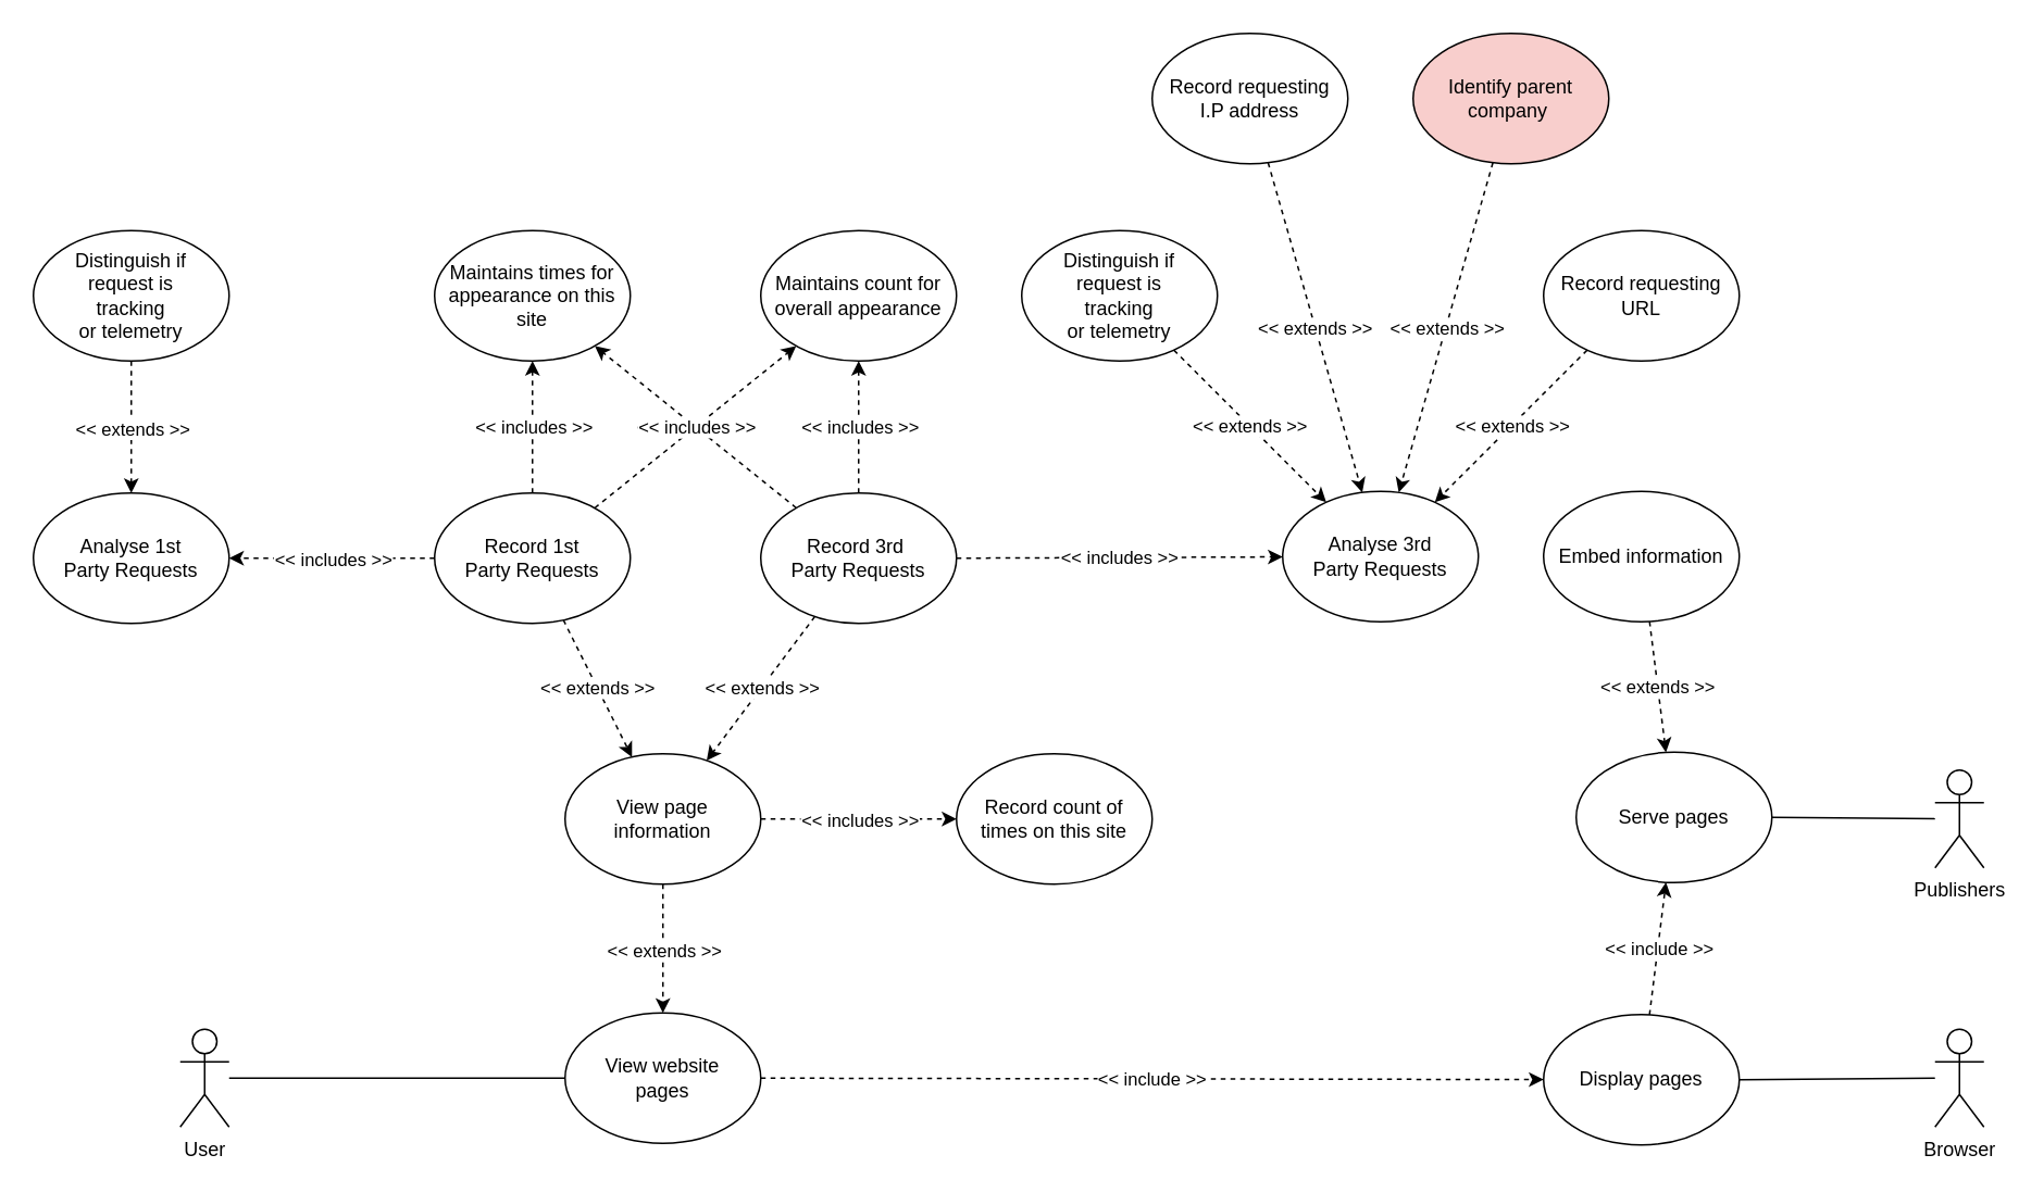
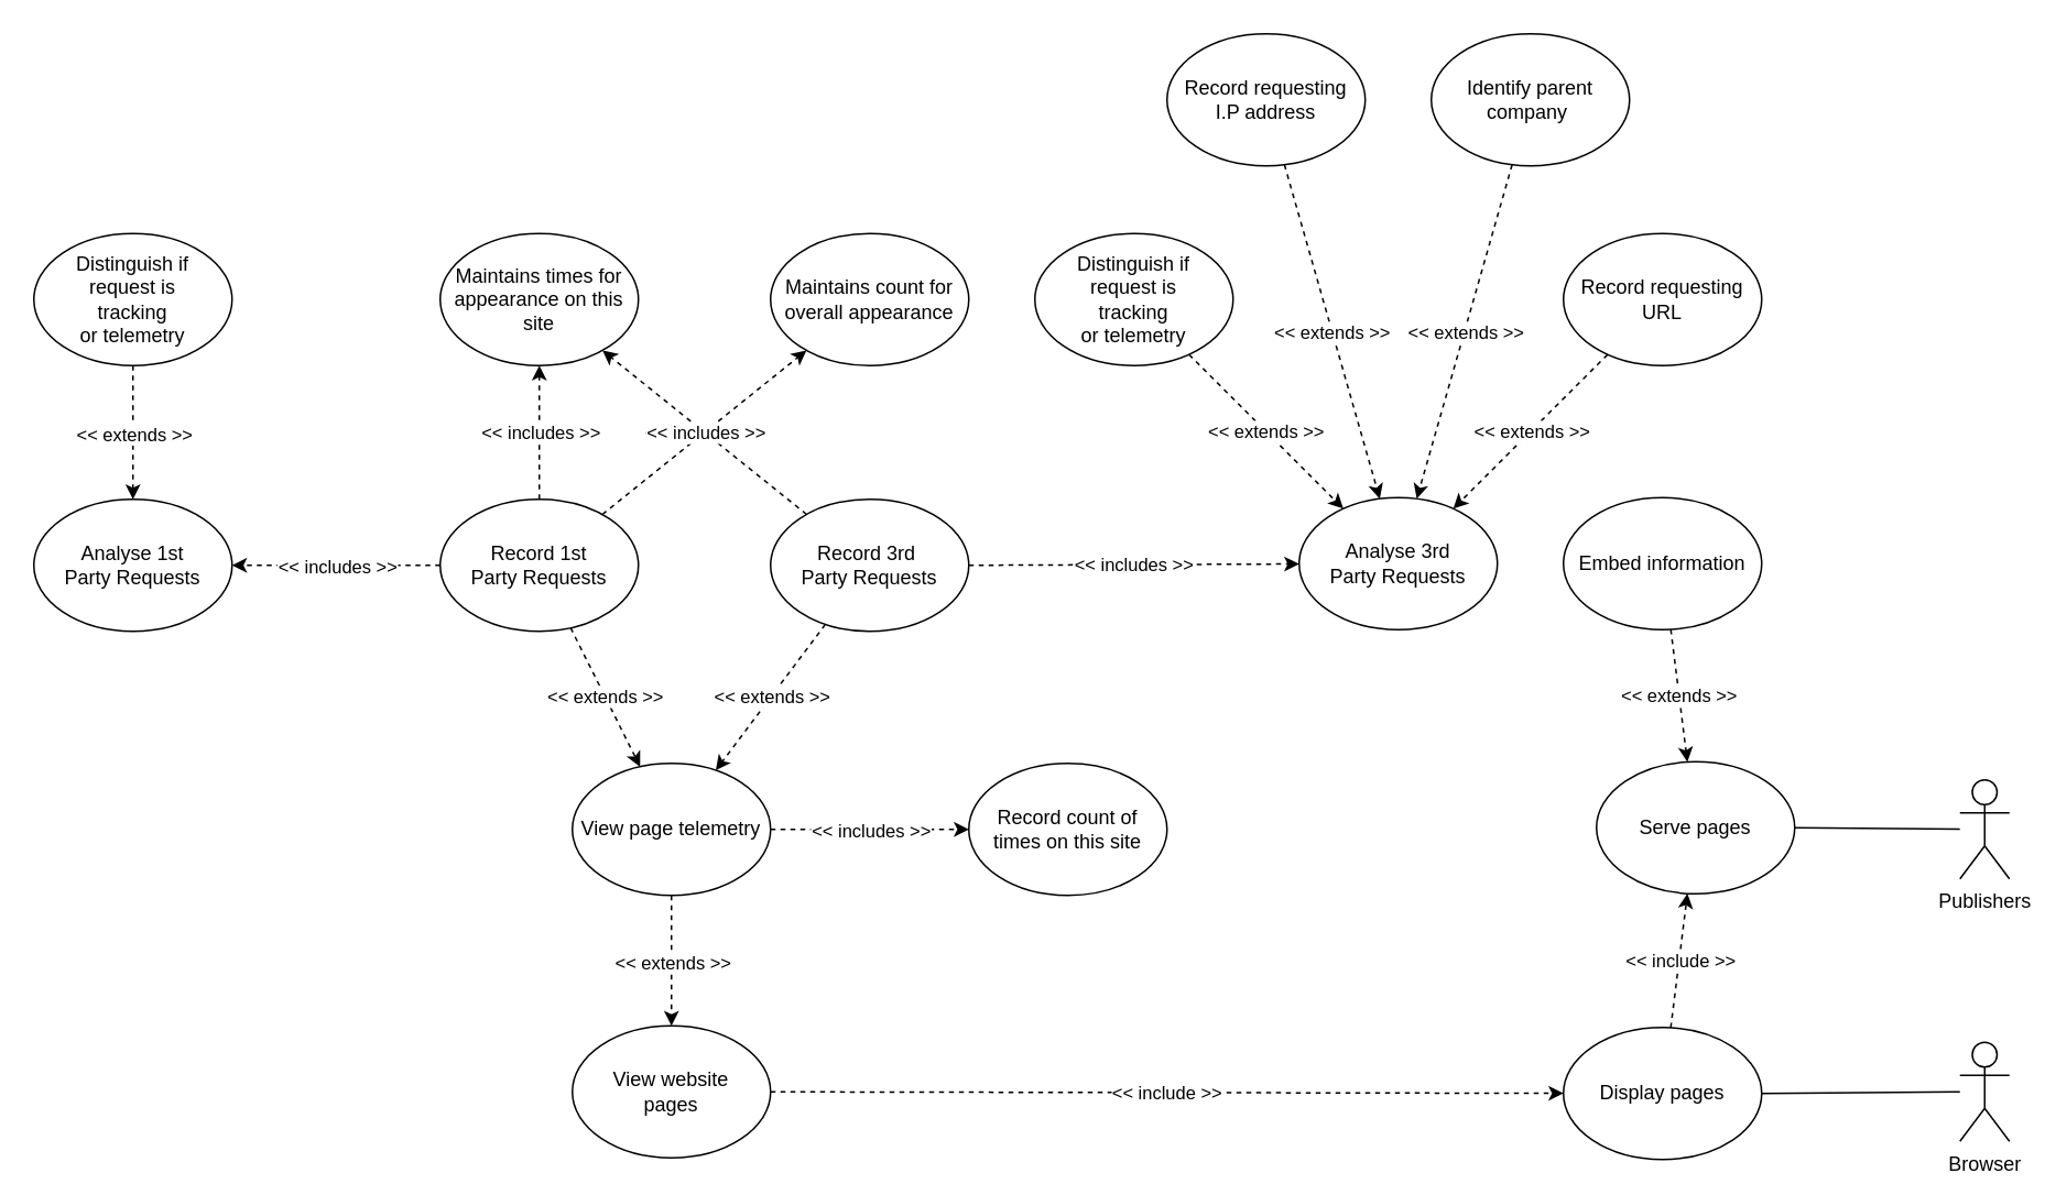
- <mxCell id="58" value="Identify parent company&amp;nbsp;" style="ellipse;whiteSpace=wrap;html=1;fillColor=#f8cecc;" vertex="1" parent="1"><mxGeometry x="866" y="20" width="120" height="80" as="geometry" /></mxCell>
+ <mxCell id="58" value="Identify parent company&amp;nbsp;" style="ellipse;whiteSpace=wrap;html=1;" vertex="1" parent="1"><mxGeometry x="866" y="20" width="120" height="80" as="geometry" /></mxCell>
- <mxCell id="41" value="" style="endArrow=classic;html=1;dashed=1;" parent="1" source="37" target="20" edge="1"><mxGeometry relative="1" as="geometry"><mxPoint x="558.165" y="314.022" as="sourcePoint" /><mxPoint x="628.132" y="218.971" as="targetPoint" /></mxGeometry></mxCell>
- <mxCell id="42" value="&amp;lt;&amp;lt; includes &amp;gt;&amp;gt;" style="edgeLabel;resizable=0;html=1;align=center;verticalAlign=middle;" parent="41" connectable="0" vertex="1"><mxGeometry relative="1" as="geometry" /></mxCell>
- <mxCell id="23" value="View page information" style="ellipse;whiteSpace=wrap;html=1;" parent="1" vertex="1"><mxGeometry x="346" y="462" width="120" height="80" as="geometry" /></mxCell>
+ <mxCell id="23" value="View page telemetry" style="ellipse;whiteSpace=wrap;html=1;" parent="1" vertex="1"><mxGeometry x="346" y="462" width="120" height="80" as="geometry" /></mxCell>
- <mxCell id="2" value="User" style="shape=umlActor;verticalLabelPosition=bottom;verticalAlign=top;html=1;outlineConnect=0;" parent="1" vertex="1"><mxGeometry x="110" y="631" width="30" height="60" as="geometry" /></mxCell>
- <mxCell id="5" value="" style="endArrow=none;html=1;" parent="1" source="2" target="6" edge="1"><mxGeometry width="50" height="50" relative="1" as="geometry"><mxPoint x="306" y="561" as="sourcePoint" /><mxPoint x="356" y="511" as="targetPoint" /></mxGeometry></mxCell>
